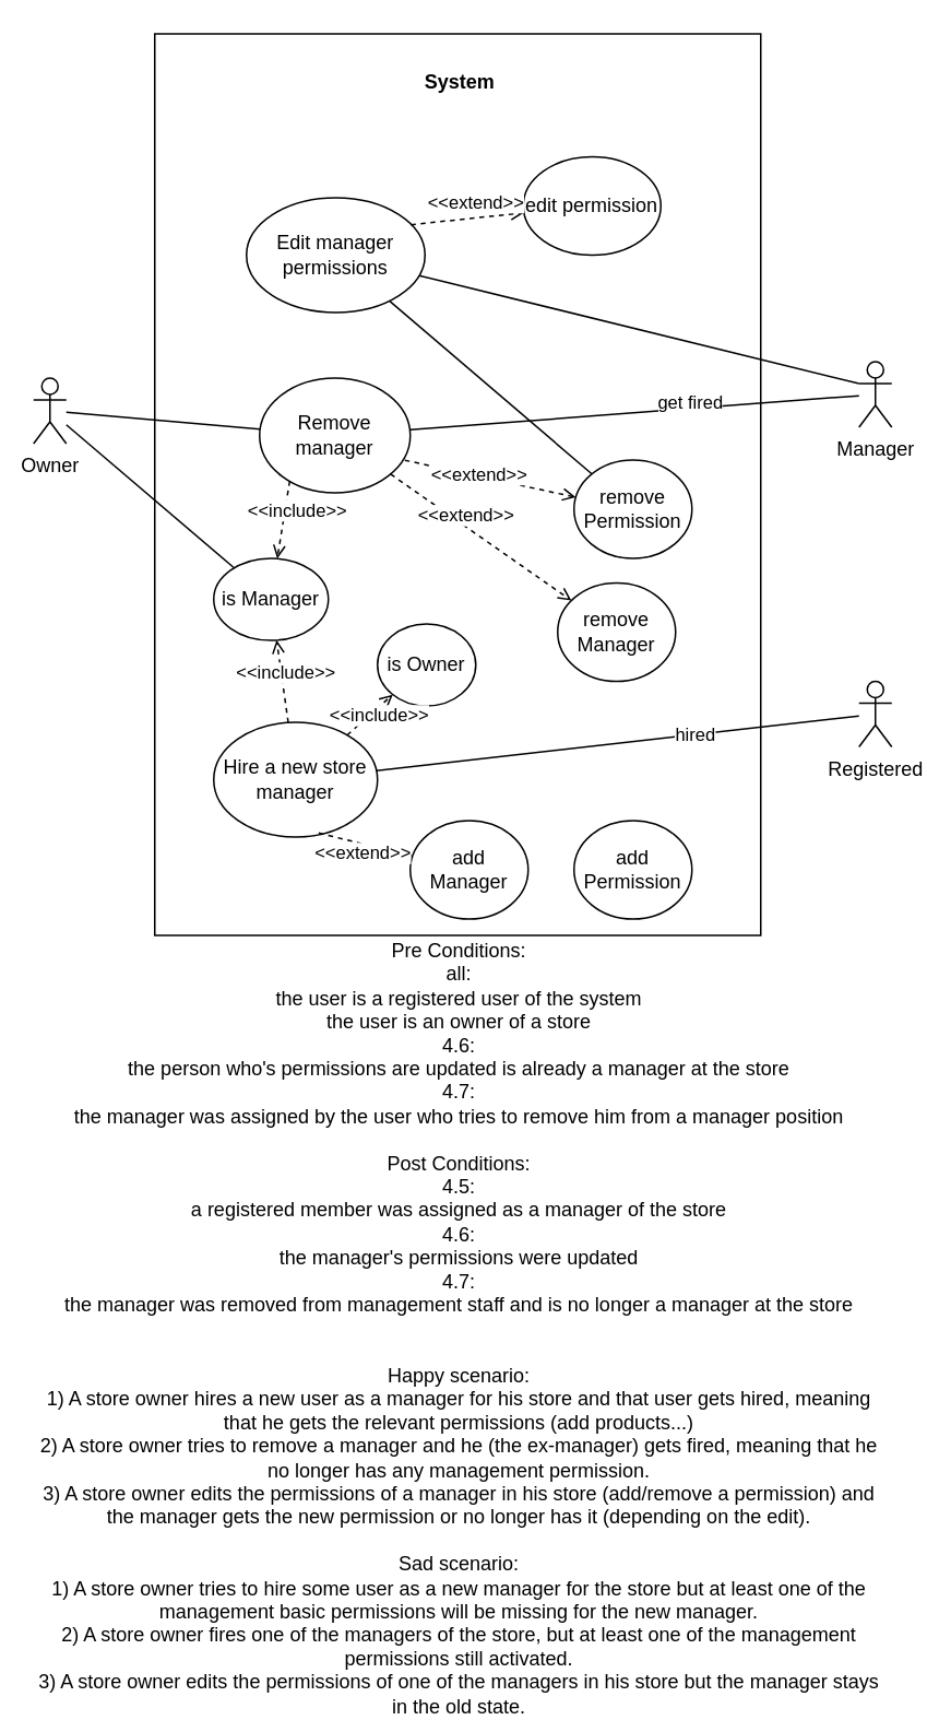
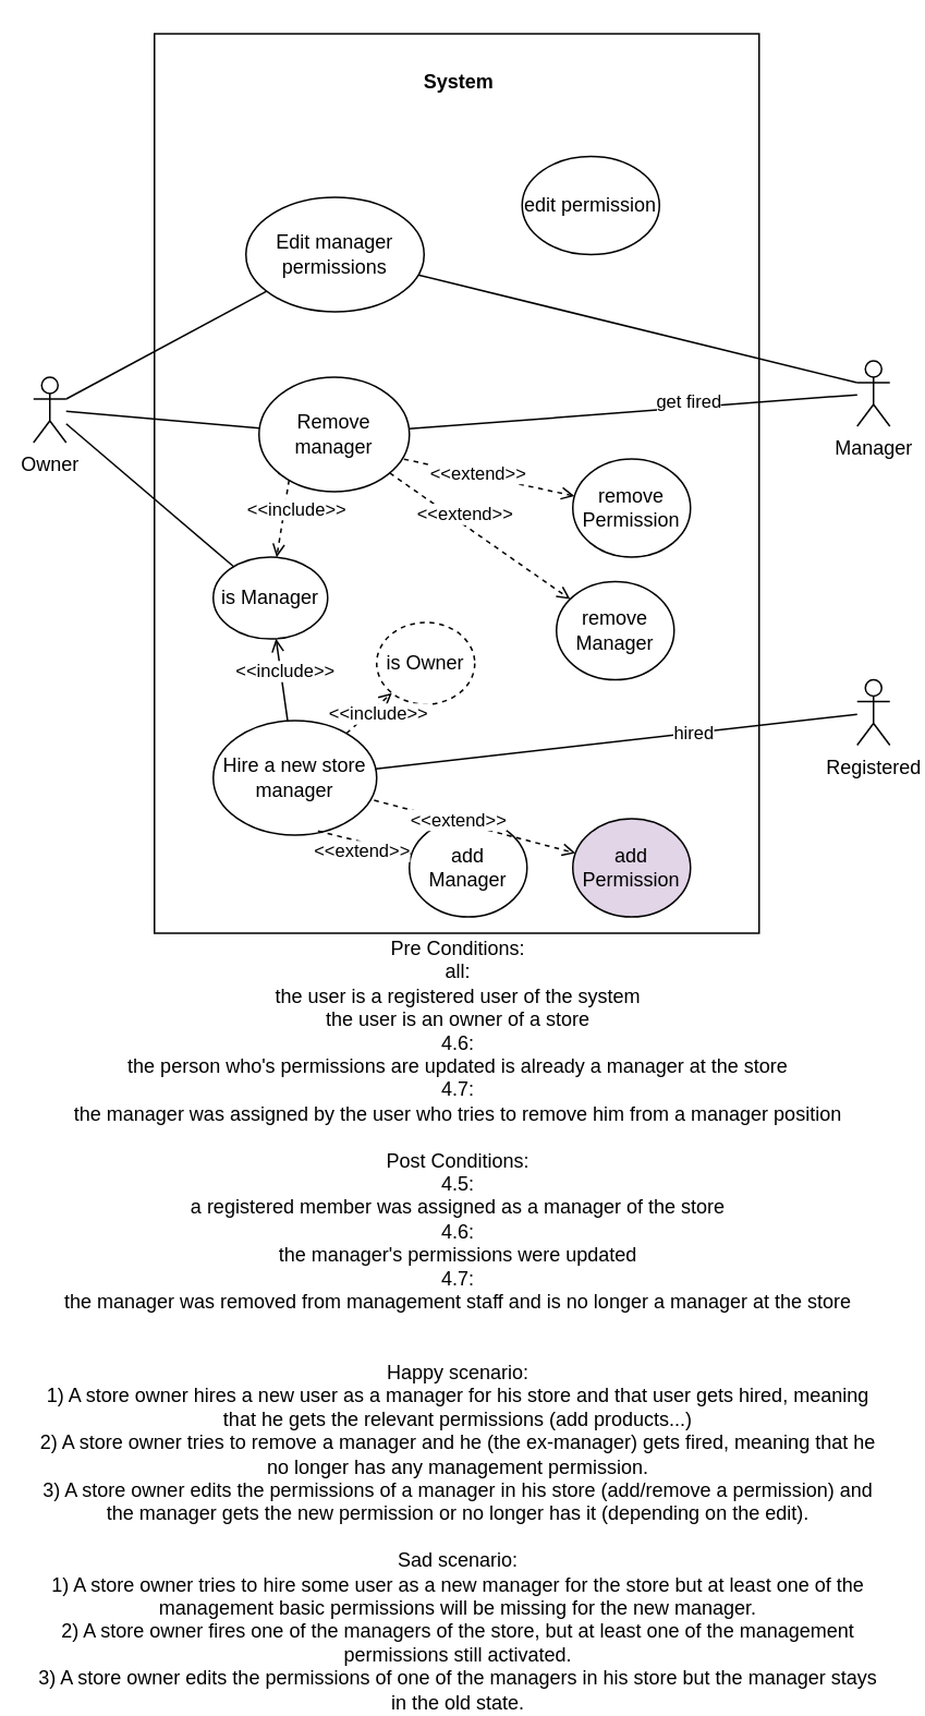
- <mxCell id="16" value="" style="endArrow=open;dashed=1;html=1;strokeWidth=1;exitX=0.921;exitY=0.235;exitDx=0;exitDy=0;endFill=0;exitPerimeter=0;" parent="1" source="11" target="15" edge="1"><mxGeometry width="50" height="50" relative="1" as="geometry"><mxPoint x="49" y="250" as="sourcePoint" /><mxPoint x="49" y="170" as="targetPoint" /></mxGeometry></mxCell>
- <mxCell id="17" value="&amp;lt;&amp;lt;extend&amp;gt;&amp;gt;" style="edgeLabel;html=1;align=center;verticalAlign=middle;resizable=0;points=[];" parent="16" vertex="1" connectable="0"><mxGeometry x="-0.395" y="-4" relative="1" as="geometry"><mxPoint x="18.15" y="-16" as="offset" /></mxGeometry></mxCell>
- <mxCell id="12" value="" style="endArrow=none;html=1;" parent="1" source="11" target="34" edge="1"><mxGeometry width="50" height="50" relative="1" as="geometry"><mxPoint x="174" y="330" as="sourcePoint" /><mxPoint x="-6" y="330" as="targetPoint" /></mxGeometry></mxCell>
+ <mxCell id="12" value="" style="endArrow=none;html=1;entryX=1;entryY=0.333;entryDx=0;entryDy=0;entryPerimeter=0;" parent="1" source="11" target="3" edge="1"><mxGeometry width="50" height="50" relative="1" as="geometry"><mxPoint x="174" y="330" as="sourcePoint" /><mxPoint x="-6" y="330" as="targetPoint" /></mxGeometry></mxCell>
- <mxCell id="21" value="is Owner" style="ellipse;whiteSpace=wrap;html=1;" vertex="1" parent="1"><mxGeometry x="230" y="380" width="60" height="50" as="geometry" /></mxCell>
+ <mxCell id="21" value="is Owner" style="ellipse;whiteSpace=wrap;html=1;dashed=1;" vertex="1" parent="1"><mxGeometry x="230" y="380" width="60" height="50" as="geometry" /></mxCell>
- <mxCell id="22" value="" style="endArrow=open;dashed=1;html=1;strokeWidth=1;endFill=0;" edge="1" parent="1" target="20" source="5"><mxGeometry width="50" height="50" relative="1" as="geometry"><mxPoint x="232.822" y="640.813" as="sourcePoint" /><mxPoint x="397.173" y="636.716" as="targetPoint" /></mxGeometry></mxCell>
+ <mxCell id="22" value="" style="endArrow=open;dashed=0;html=1;strokeWidth=1;endFill=0;" edge="1" parent="1" target="20" source="5"><mxGeometry width="50" height="50" relative="1" as="geometry"><mxPoint x="232.822" y="640.813" as="sourcePoint" /><mxPoint x="397.173" y="636.716" as="targetPoint" /></mxGeometry></mxCell>
+ <mxCell id="32" value="" style="endArrow=open;dashed=1;html=1;strokeWidth=1;exitX=0.984;exitY=0.696;exitDx=0;exitDy=0;endFill=0;exitPerimeter=0;" edge="1" parent="1" source="5" target="26"><mxGeometry width="50" height="50" relative="1" as="geometry"><mxPoint x="204.1" y="517.55" as="sourcePoint" /><mxPoint x="261.448" y="531.578" as="targetPoint" /></mxGeometry></mxCell>
+ <mxCell id="33" value="&amp;lt;&amp;lt;extend&amp;gt;&amp;gt;" style="edgeLabel;html=1;align=center;verticalAlign=middle;resizable=0;points=[];" vertex="1" connectable="0" parent="32"><mxGeometry x="-0.395" y="-4" relative="1" as="geometry"><mxPoint x="14" y="-2" as="offset" /></mxGeometry></mxCell>
- <mxCell id="26" value="add Permission" style="ellipse;whiteSpace=wrap;html=1;" vertex="1" parent="1"><mxGeometry x="350" y="500" width="72" height="60" as="geometry" /></mxCell>
+ <mxCell id="26" value="add Permission" style="ellipse;whiteSpace=wrap;html=1;fillColor=#e1d5e7;" vertex="1" parent="1"><mxGeometry x="350" y="500" width="72" height="60" as="geometry" /></mxCell>
